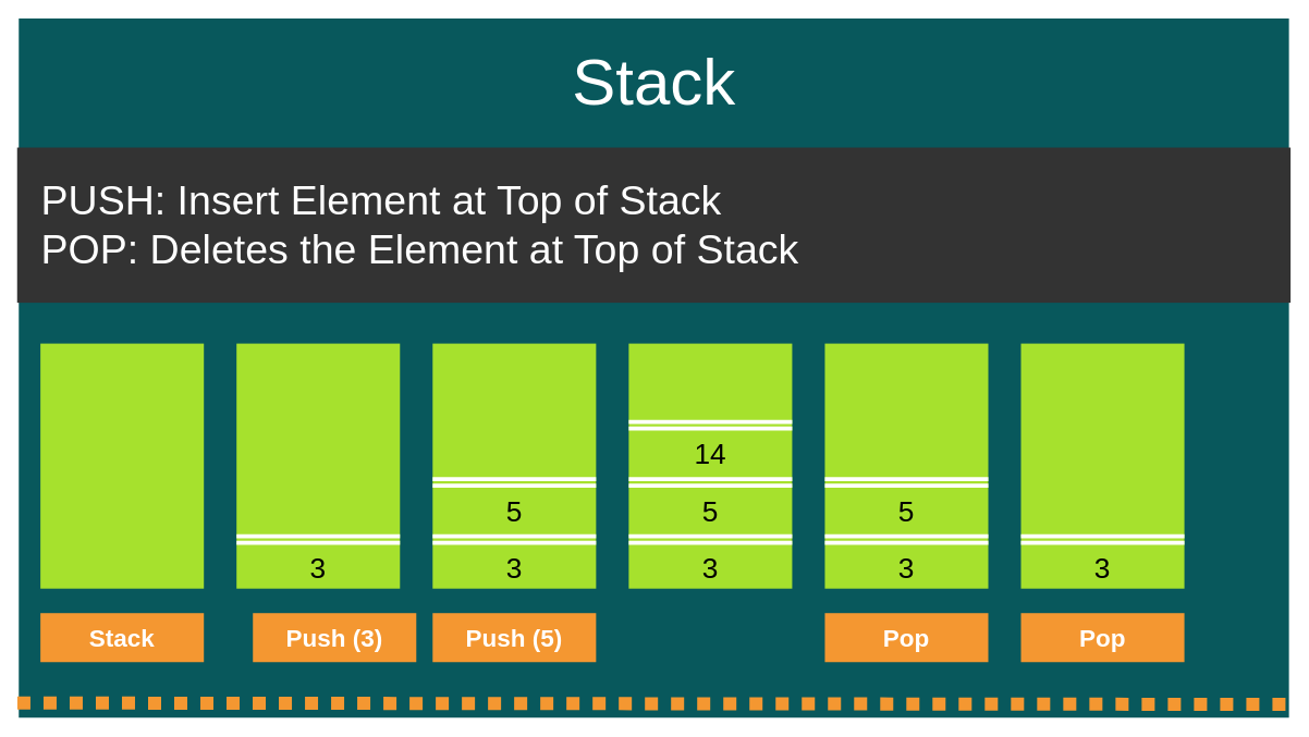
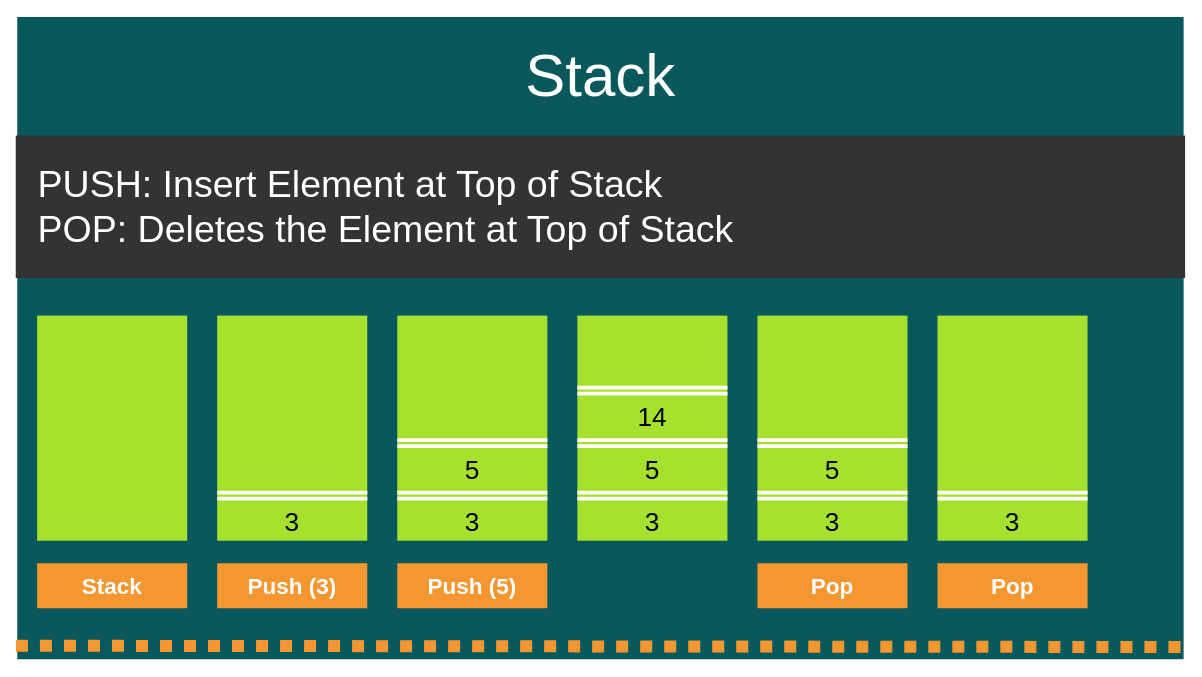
- <mxCell id="8" value="Push (3)" style="whiteSpace=wrap;html=1;rounded=0;shadow=0;dashed=0;strokeColor=none;strokeWidth=4;fillColor=#F49731;gradientColor=none;fontFamily=Helvetica;fontSize=30;fontColor=#FFFFFF;align=center;fontStyle=1" vertex="1" parent="1"><mxGeometry x="309" y="750" width="200" height="60" as="geometry" /></mxCell>
+ <mxCell id="8" value="Push (3)" style="whiteSpace=wrap;html=1;rounded=0;shadow=0;dashed=0;strokeColor=none;strokeWidth=4;fillColor=#F49731;gradientColor=none;fontFamily=Helvetica;fontSize=30;fontColor=#FFFFFF;align=center;fontStyle=1" vertex="1" parent="1"><mxGeometry x="289" y="750" width="200" height="60" as="geometry" /></mxCell>
